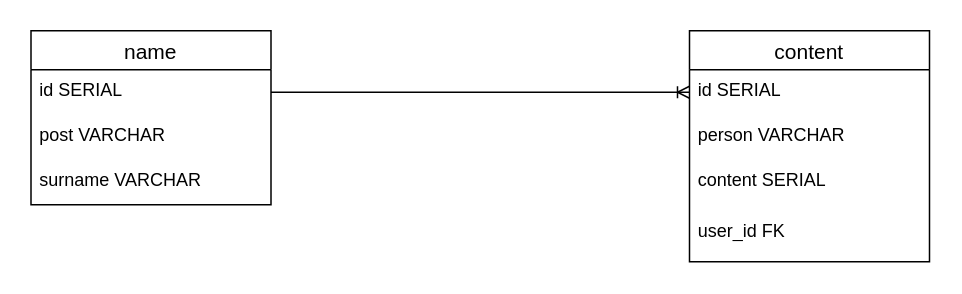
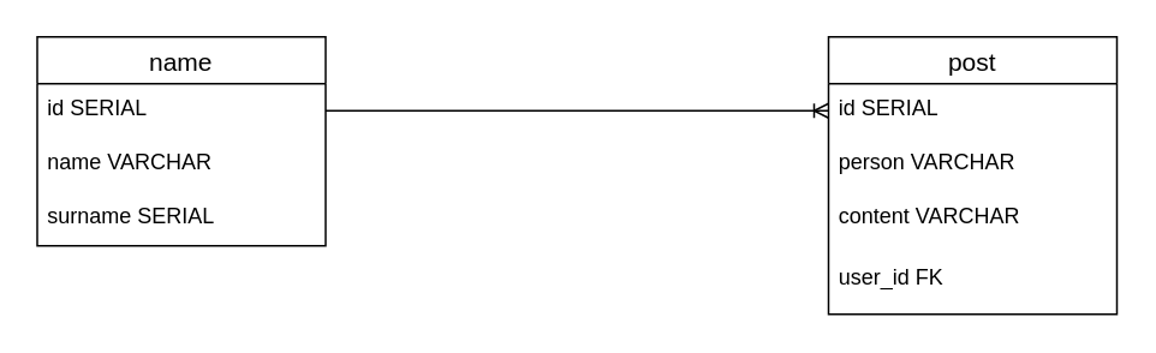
- <mxCell id="2" value="content" style="swimlane;fontStyle=0;childLayout=stackLayout;horizontal=1;startSize=26;horizontalStack=0;resizeParent=1;resizeParentMax=0;resizeLast=0;collapsible=1;marginBottom=0;align=center;fontSize=14;" vertex="1" parent="1"><mxGeometry x="459" y="20" width="160" height="154" as="geometry"><mxRectangle x="560" y="240" width="70" height="30" as="alternateBounds" /></mxGeometry></mxCell>
+ <mxCell id="2" value="post" style="swimlane;fontStyle=0;childLayout=stackLayout;horizontal=1;startSize=26;horizontalStack=0;resizeParent=1;resizeParentMax=0;resizeLast=0;collapsible=1;marginBottom=0;align=center;fontSize=14;" vertex="1" parent="1"><mxGeometry x="459" y="20" width="160" height="154" as="geometry"><mxRectangle x="560" y="240" width="70" height="30" as="alternateBounds" /></mxGeometry></mxCell>
- <mxCell id="9" value="post VARCHAR" style="text;strokeColor=none;fillColor=none;spacingLeft=4;spacingRight=4;overflow=hidden;rotatable=0;points=[[0,0.5],[1,0.5]];portConstraint=eastwest;fontSize=12;whiteSpace=wrap;html=1;" vertex="1" parent="7"><mxGeometry y="56" width="160" height="30" as="geometry" /></mxCell>
+ <mxCell id="9" value="name VARCHAR" style="text;strokeColor=none;fillColor=none;spacingLeft=4;spacingRight=4;overflow=hidden;rotatable=0;points=[[0,0.5],[1,0.5]];portConstraint=eastwest;fontSize=12;whiteSpace=wrap;html=1;" vertex="1" parent="7"><mxGeometry y="56" width="160" height="30" as="geometry" /></mxCell>
- <mxCell id="10" value="surname VARCHAR" style="text;strokeColor=none;fillColor=none;spacingLeft=4;spacingRight=4;overflow=hidden;rotatable=0;points=[[0,0.5],[1,0.5]];portConstraint=eastwest;fontSize=12;whiteSpace=wrap;html=1;" vertex="1" parent="7"><mxGeometry y="86" width="160" height="30" as="geometry" /></mxCell>
+ <mxCell id="10" value="surname SERIAL" style="text;strokeColor=none;fillColor=none;spacingLeft=4;spacingRight=4;overflow=hidden;rotatable=0;points=[[0,0.5],[1,0.5]];portConstraint=eastwest;fontSize=12;whiteSpace=wrap;html=1;" vertex="1" parent="7"><mxGeometry y="86" width="160" height="30" as="geometry" /></mxCell>
- <mxCell id="5" value="content SERIAL&lt;br&gt;" style="text;strokeColor=none;fillColor=none;spacingLeft=4;spacingRight=4;overflow=hidden;rotatable=0;points=[[0,0.5],[1,0.5]];portConstraint=eastwest;fontSize=12;whiteSpace=wrap;html=1;" vertex="1" parent="2"><mxGeometry y="86" width="160" height="34" as="geometry" /></mxCell>
+ <mxCell id="5" value="content VARCHAR&lt;br&gt;" style="text;strokeColor=none;fillColor=none;spacingLeft=4;spacingRight=4;overflow=hidden;rotatable=0;points=[[0,0.5],[1,0.5]];portConstraint=eastwest;fontSize=12;whiteSpace=wrap;html=1;" vertex="1" parent="2"><mxGeometry y="86" width="160" height="34" as="geometry" /></mxCell>
